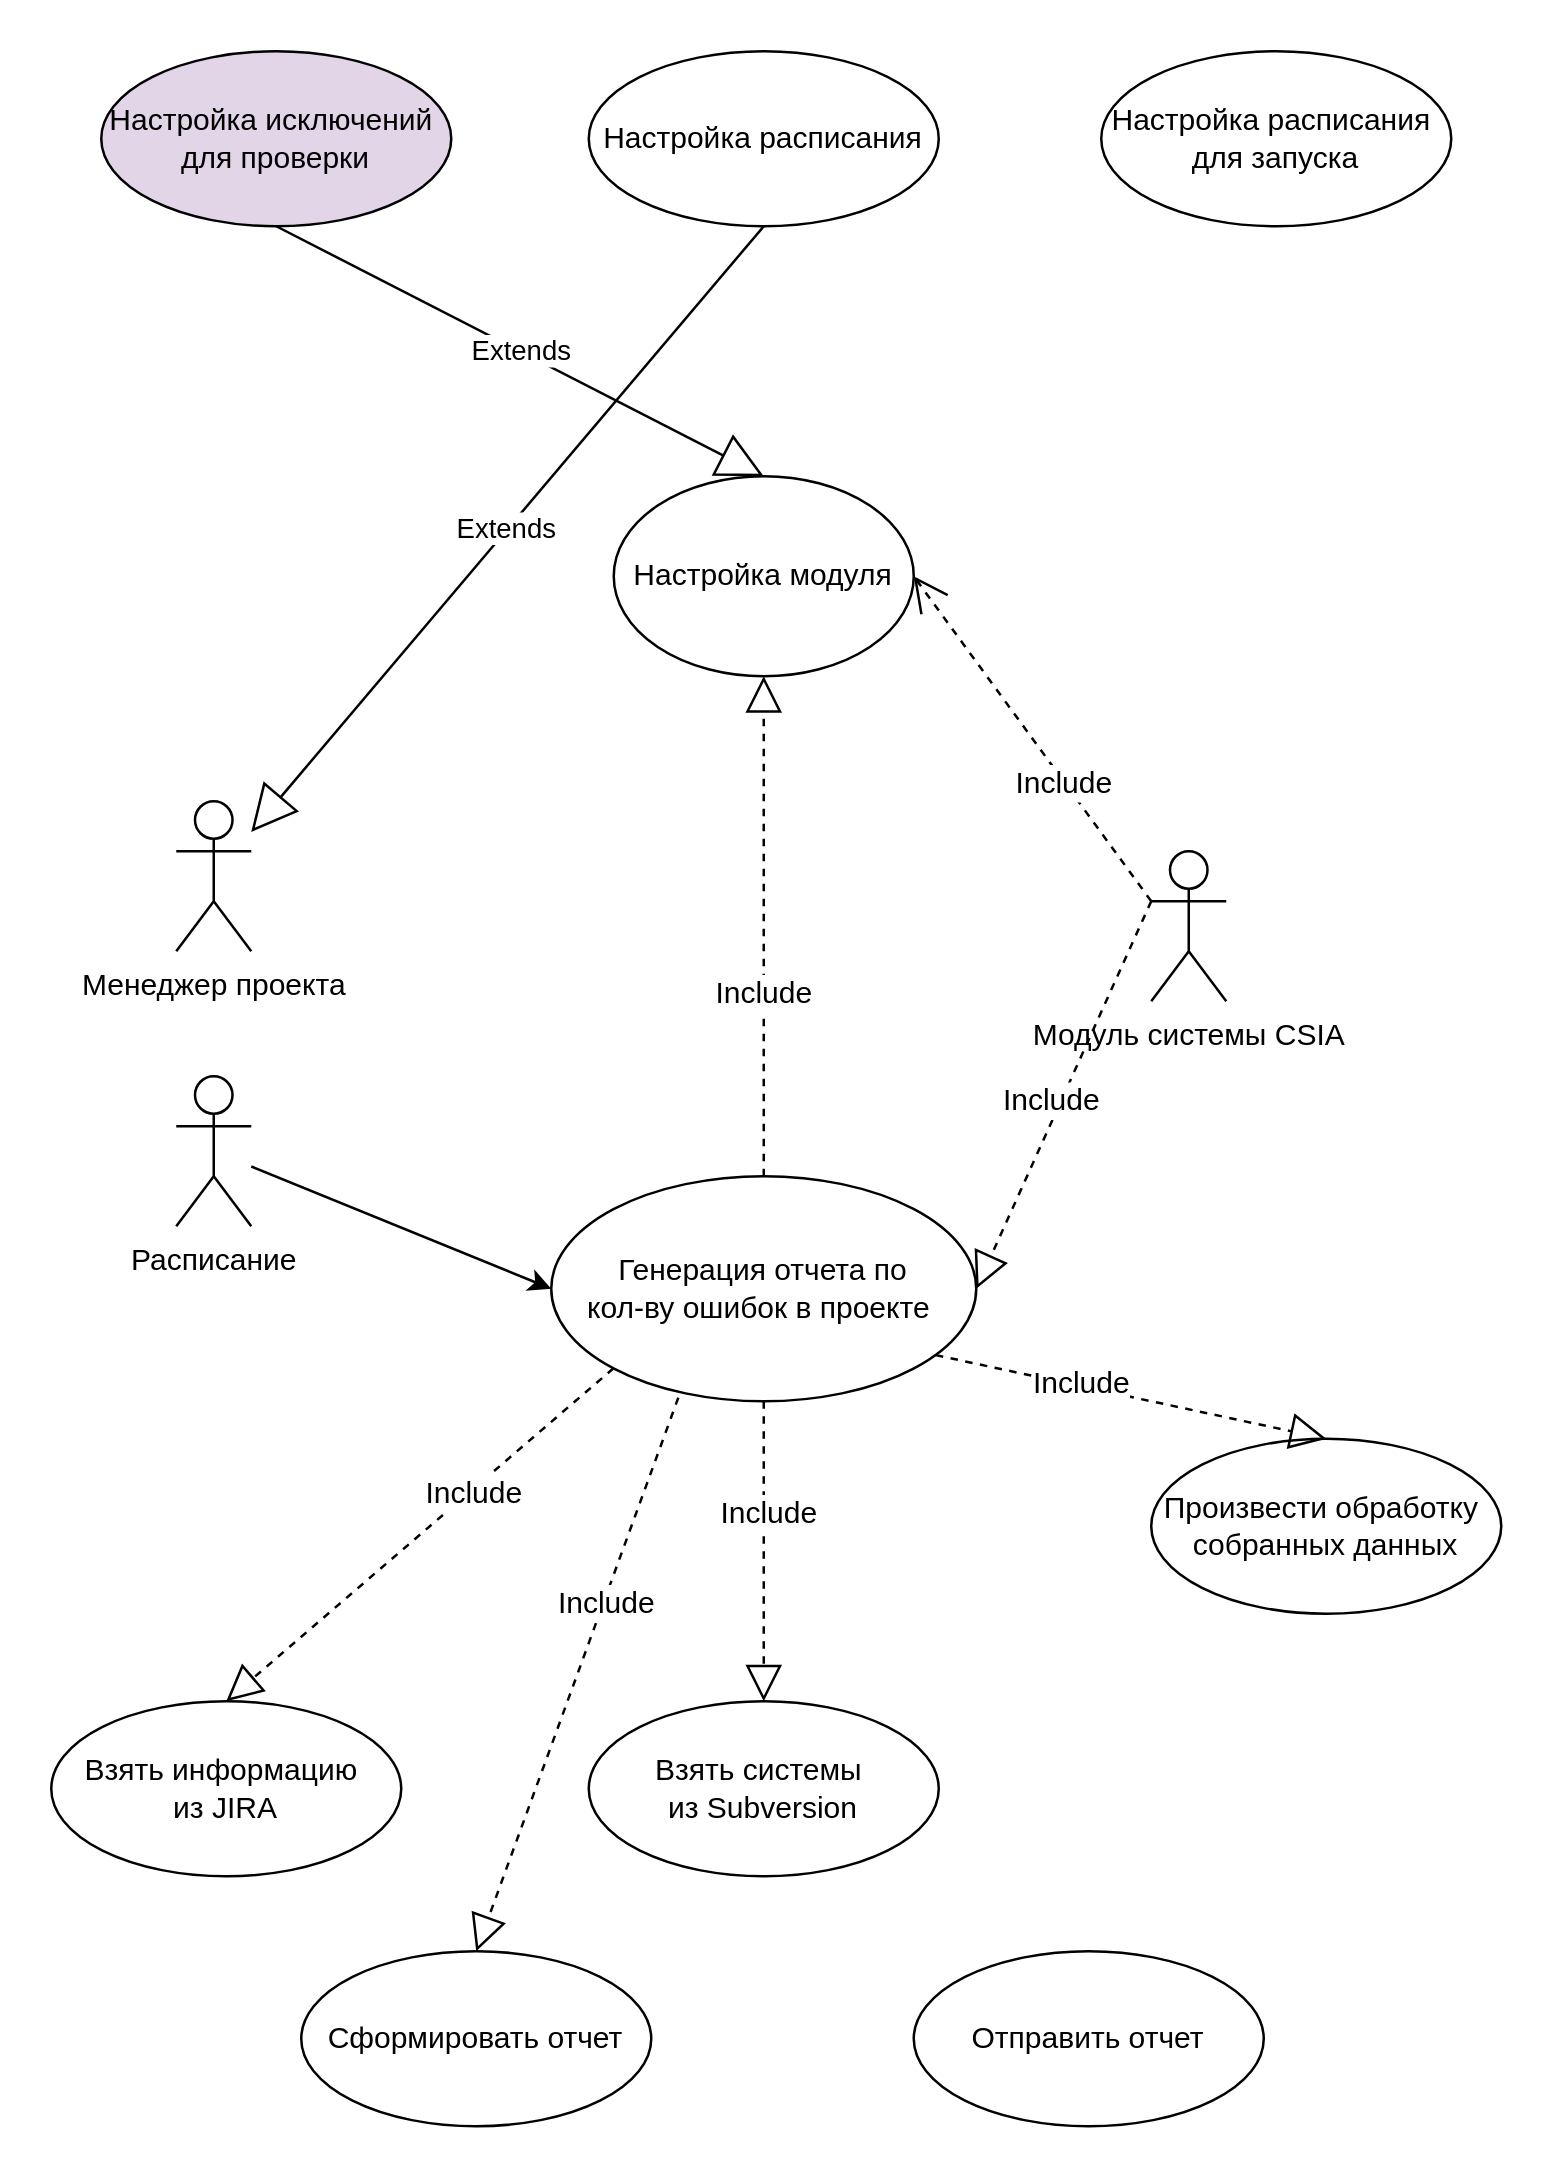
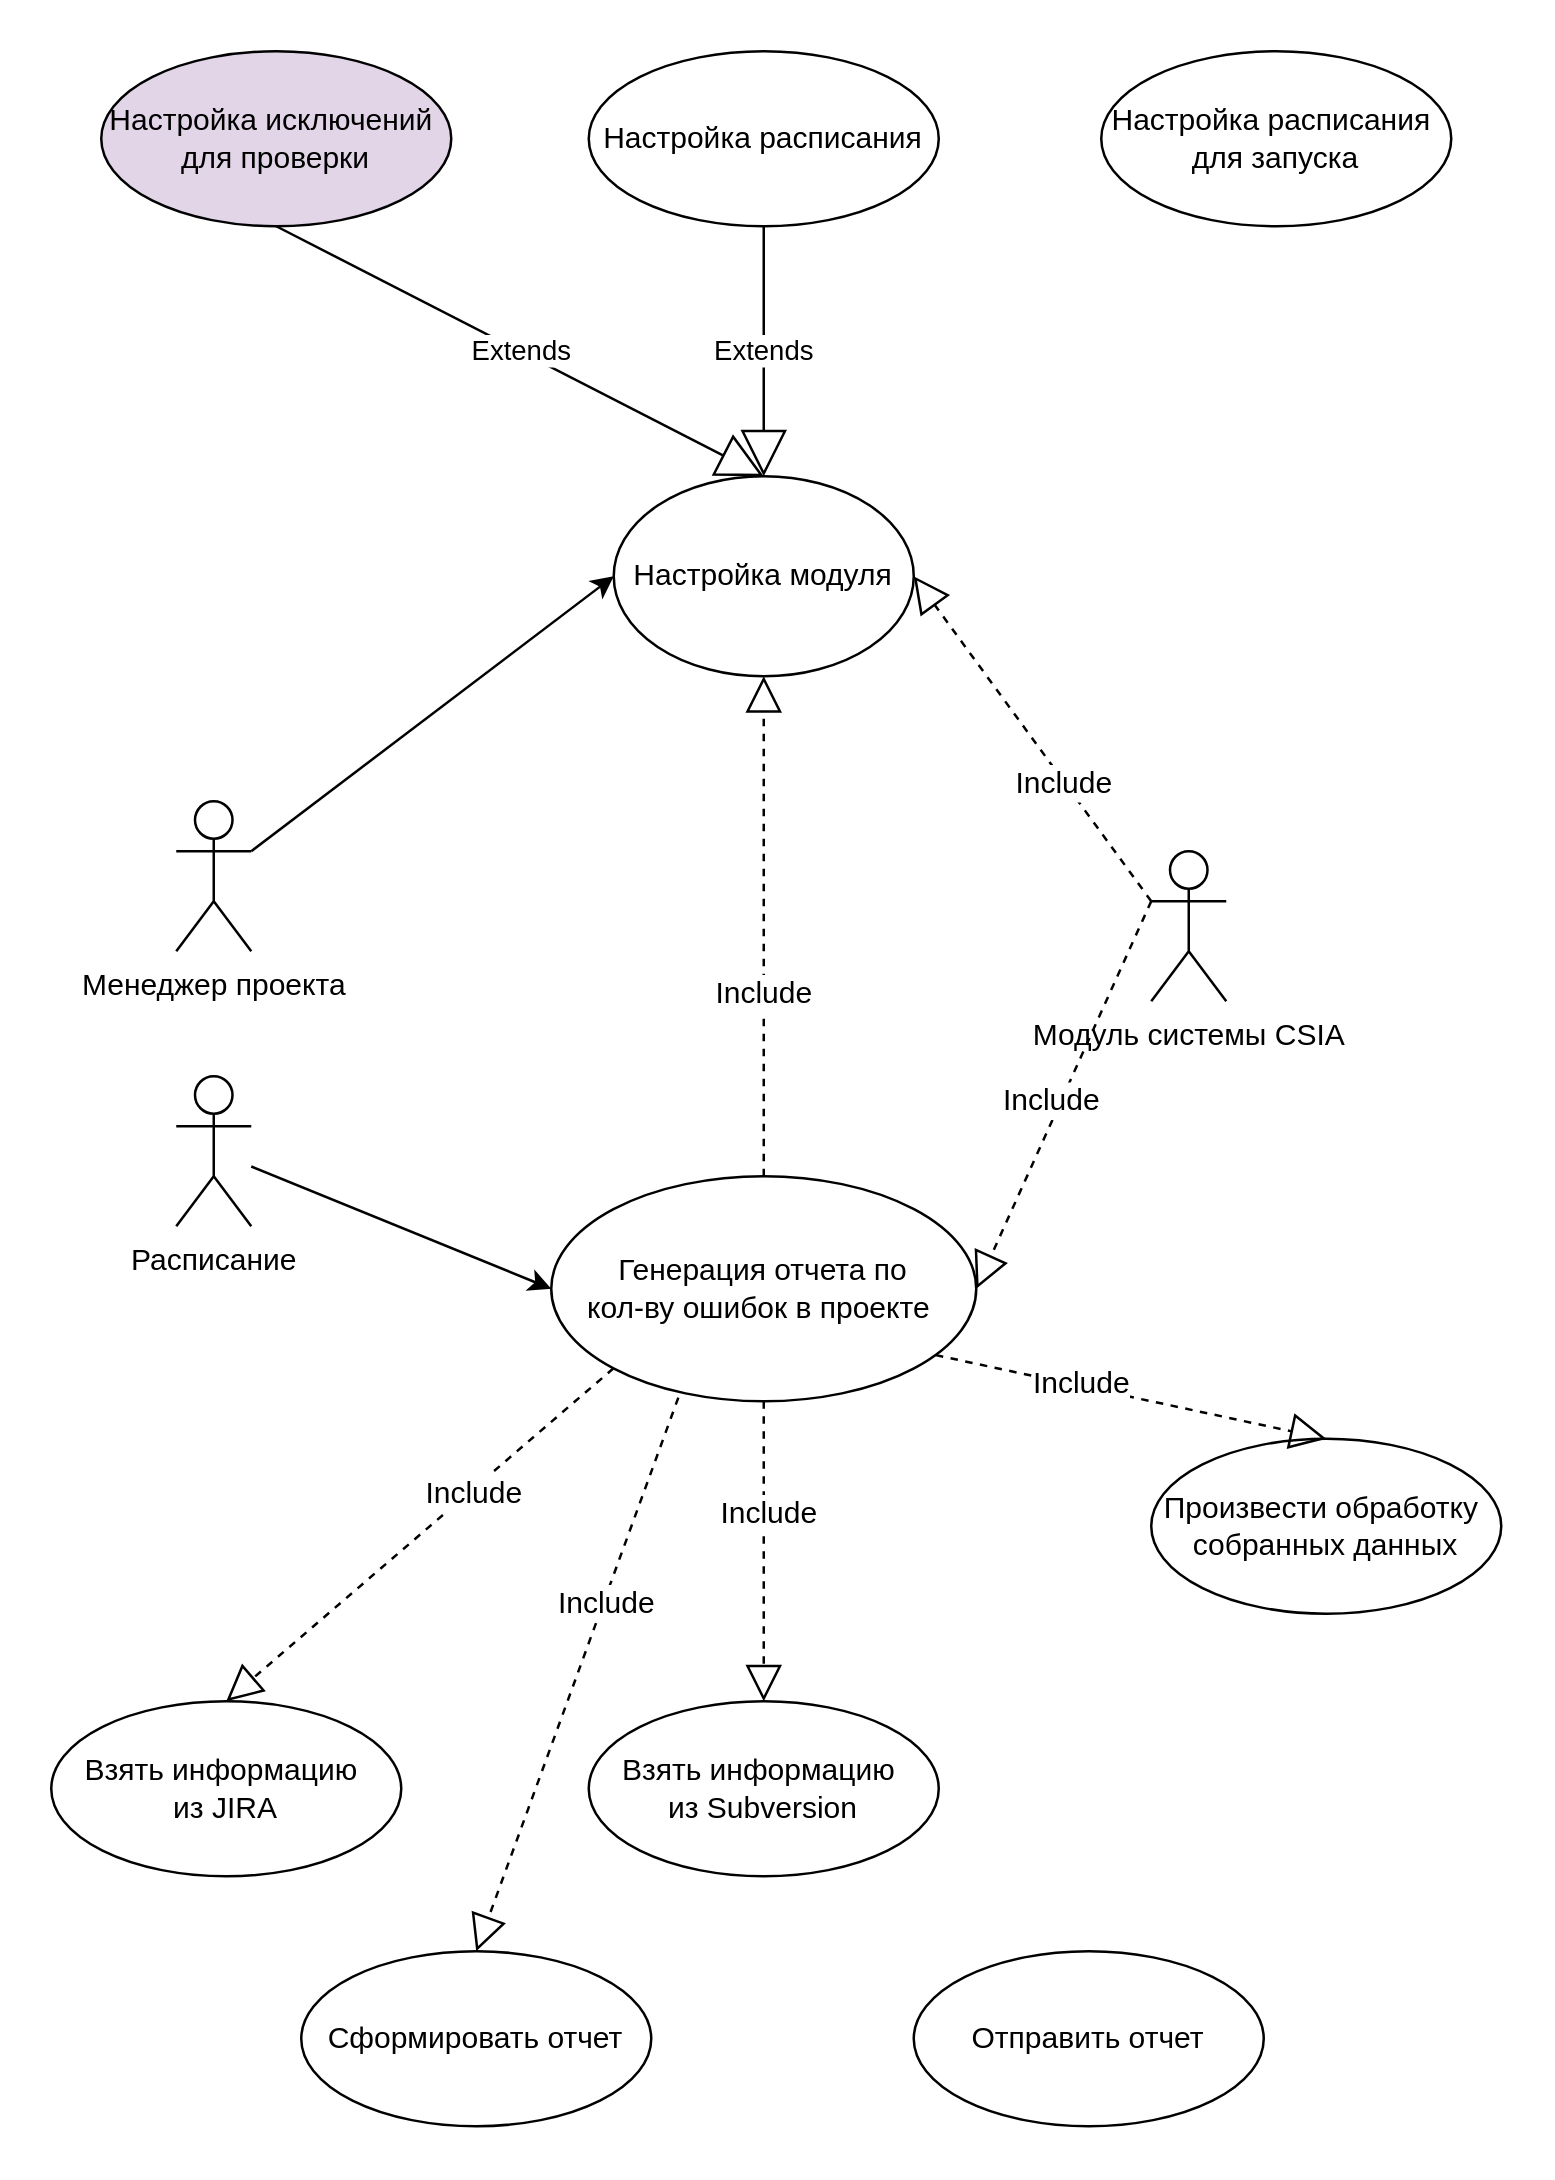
- <mxCell id="27" value="" style="endArrow=open;dashed=1;endFill=0;endSize=12;html=1;rounded=0;entryX=1;entryY=0.5;entryDx=0;entryDy=0;exitX=0;exitY=0.333;exitDx=0;exitDy=0;exitPerimeter=0;" parent="1" source="4" target="5" edge="1"><mxGeometry width="160" relative="1" as="geometry"><mxPoint x="315" y="480" as="sourcePoint" /><mxPoint x="315" y="280" as="targetPoint" /></mxGeometry></mxCell>
+ <mxCell id="27" value="" style="endArrow=block;dashed=1;endFill=0;endSize=12;html=1;rounded=0;entryX=1;entryY=0.5;entryDx=0;entryDy=0;exitX=0;exitY=0.333;exitDx=0;exitDy=0;exitPerimeter=0;" parent="1" source="4" target="5" edge="1"><mxGeometry width="160" relative="1" as="geometry"><mxPoint x="315" y="480" as="sourcePoint" /><mxPoint x="315" y="280" as="targetPoint" /></mxGeometry></mxCell>
- <mxCell id="11" value="Extends" style="endArrow=block;endSize=16;endFill=0;html=1;rounded=0;exitX=0.5;exitY=1;exitDx=0;exitDy=0;" parent="1" source="8" target="2" edge="1"><mxGeometry width="160" relative="1" as="geometry"><mxPoint x="200" y="60" as="sourcePoint" /><mxPoint x="322.574" y="171.716" as="targetPoint" /></mxGeometry></mxCell>
+ <mxCell id="11" value="Extends" style="endArrow=block;endSize=16;endFill=0;html=1;rounded=0;entryX=0.5;entryY=0;entryDx=0;entryDy=0;exitX=0.5;exitY=1;exitDx=0;exitDy=0;" parent="1" source="8" target="5" edge="1"><mxGeometry width="160" relative="1" as="geometry"><mxPoint x="200" y="60" as="sourcePoint" /><mxPoint x="322.574" y="171.716" as="targetPoint" /></mxGeometry></mxCell>
+ <mxCell id="6" value="" style="endArrow=classic;html=1;rounded=0;entryX=0;entryY=0.5;entryDx=0;entryDy=0;exitX=1;exitY=0.333;exitDx=0;exitDy=0;exitPerimeter=0;" parent="1" source="2" target="5" edge="1"><mxGeometry width="50" height="50" relative="1" as="geometry"><mxPoint x="140" y="390" as="sourcePoint" /><mxPoint x="390" y="400" as="targetPoint" /></mxGeometry></mxCell>
- <mxCell id="13" value="Взять системы&amp;nbsp;&lt;br&gt;из Subversion" style="ellipse;whiteSpace=wrap;html=1;" parent="1" vertex="1"><mxGeometry x="235" y="680" width="140" height="70" as="geometry" /></mxCell>
+ <mxCell id="13" value="Взять информацию&amp;nbsp;&lt;br&gt;из Subversion" style="ellipse;whiteSpace=wrap;html=1;" parent="1" vertex="1"><mxGeometry x="235" y="680" width="140" height="70" as="geometry" /></mxCell>
